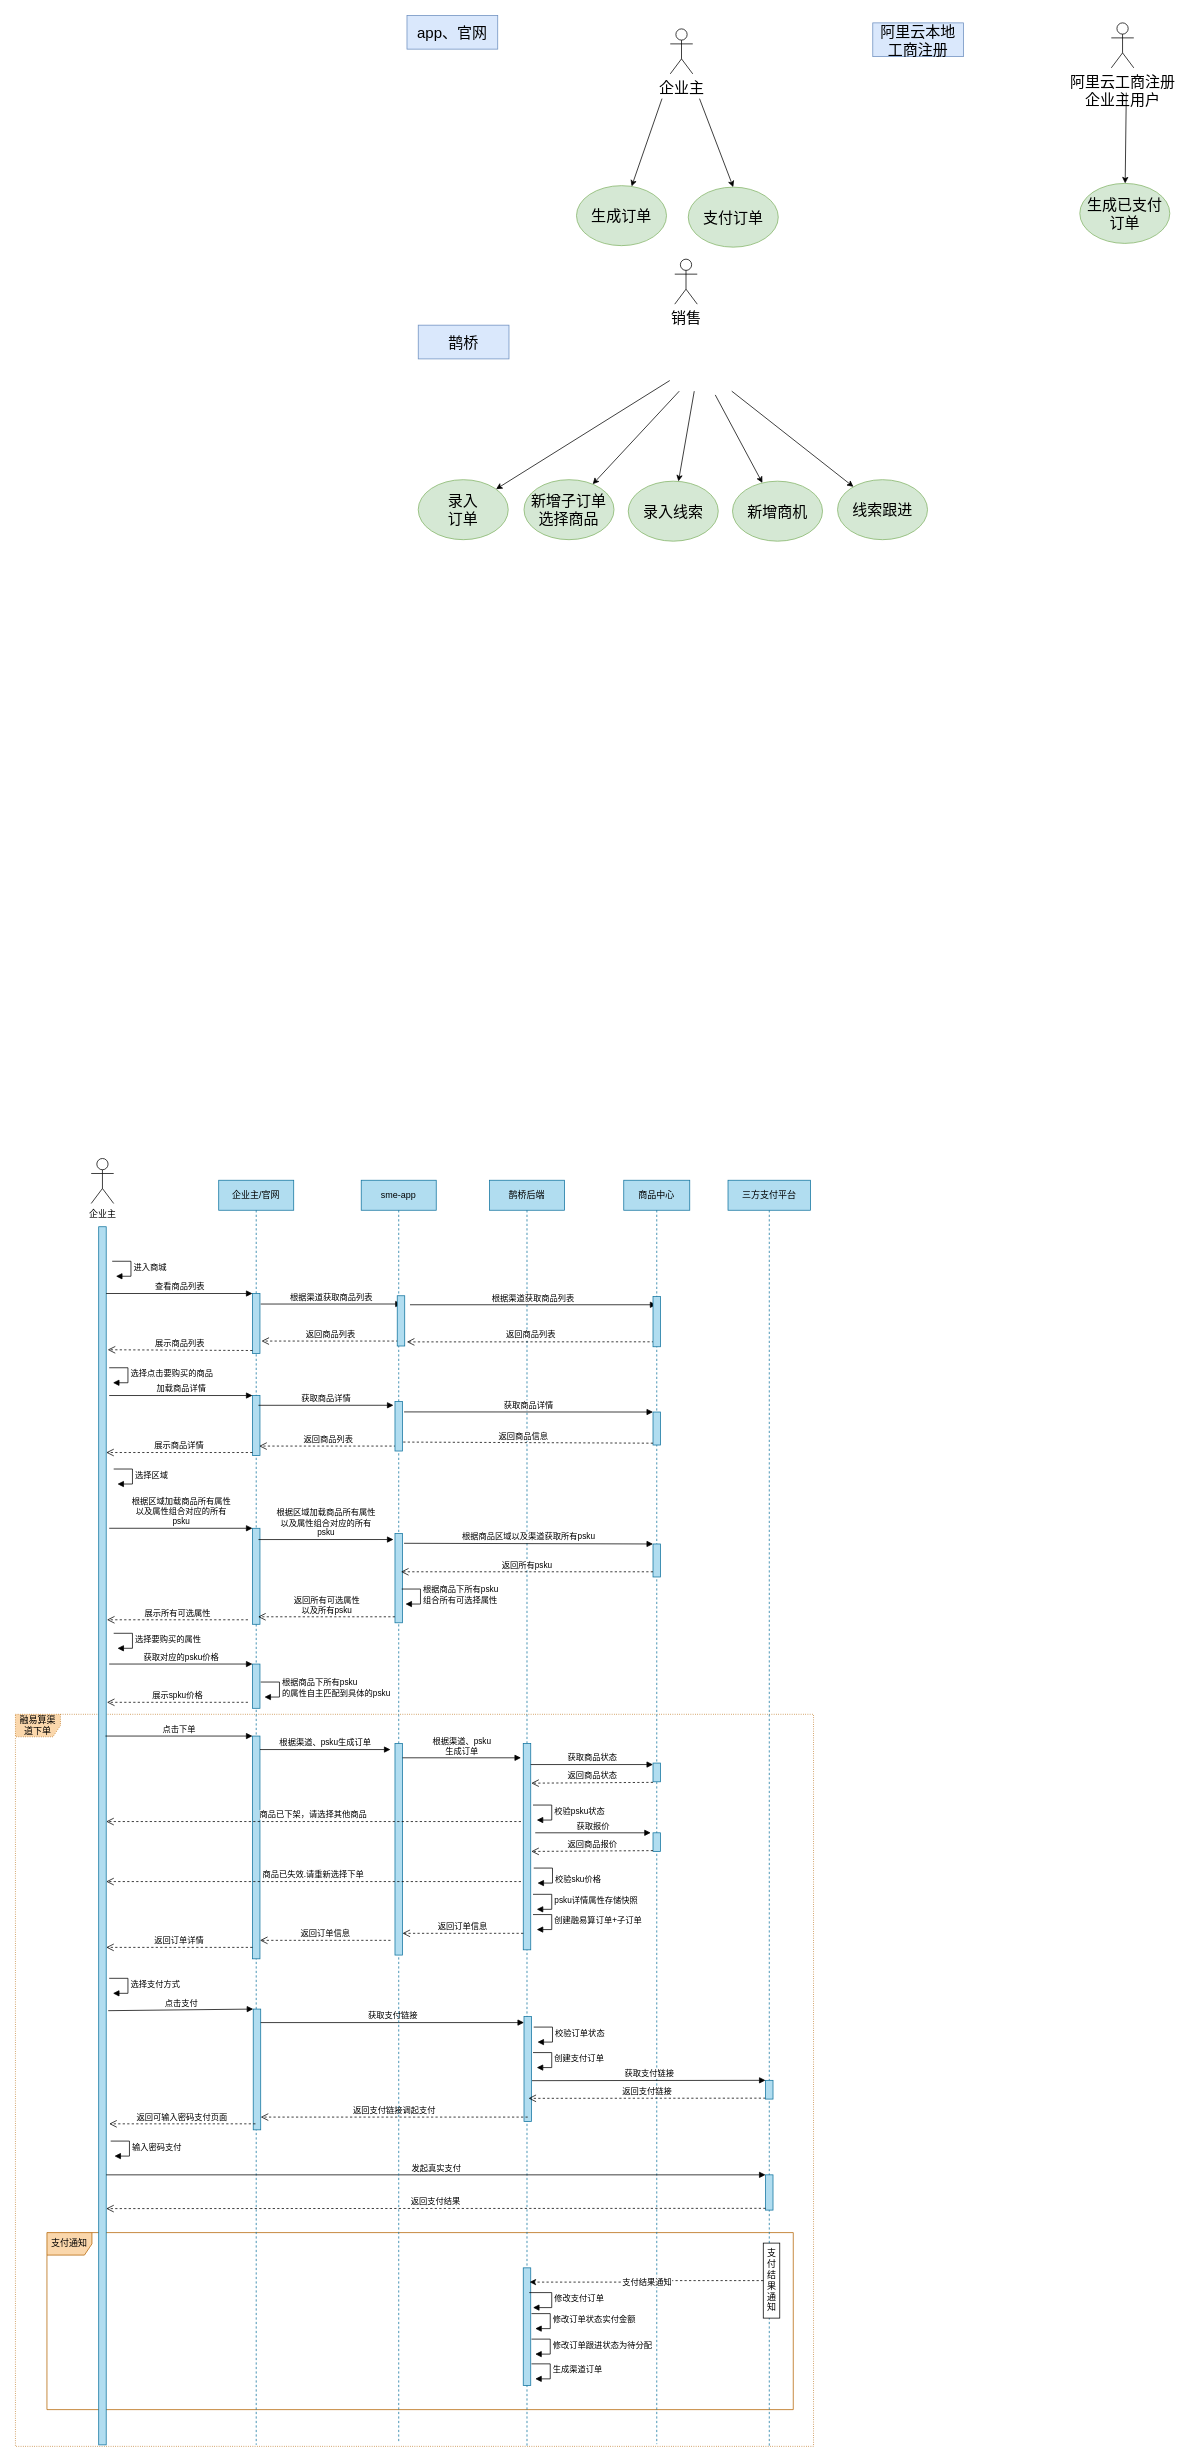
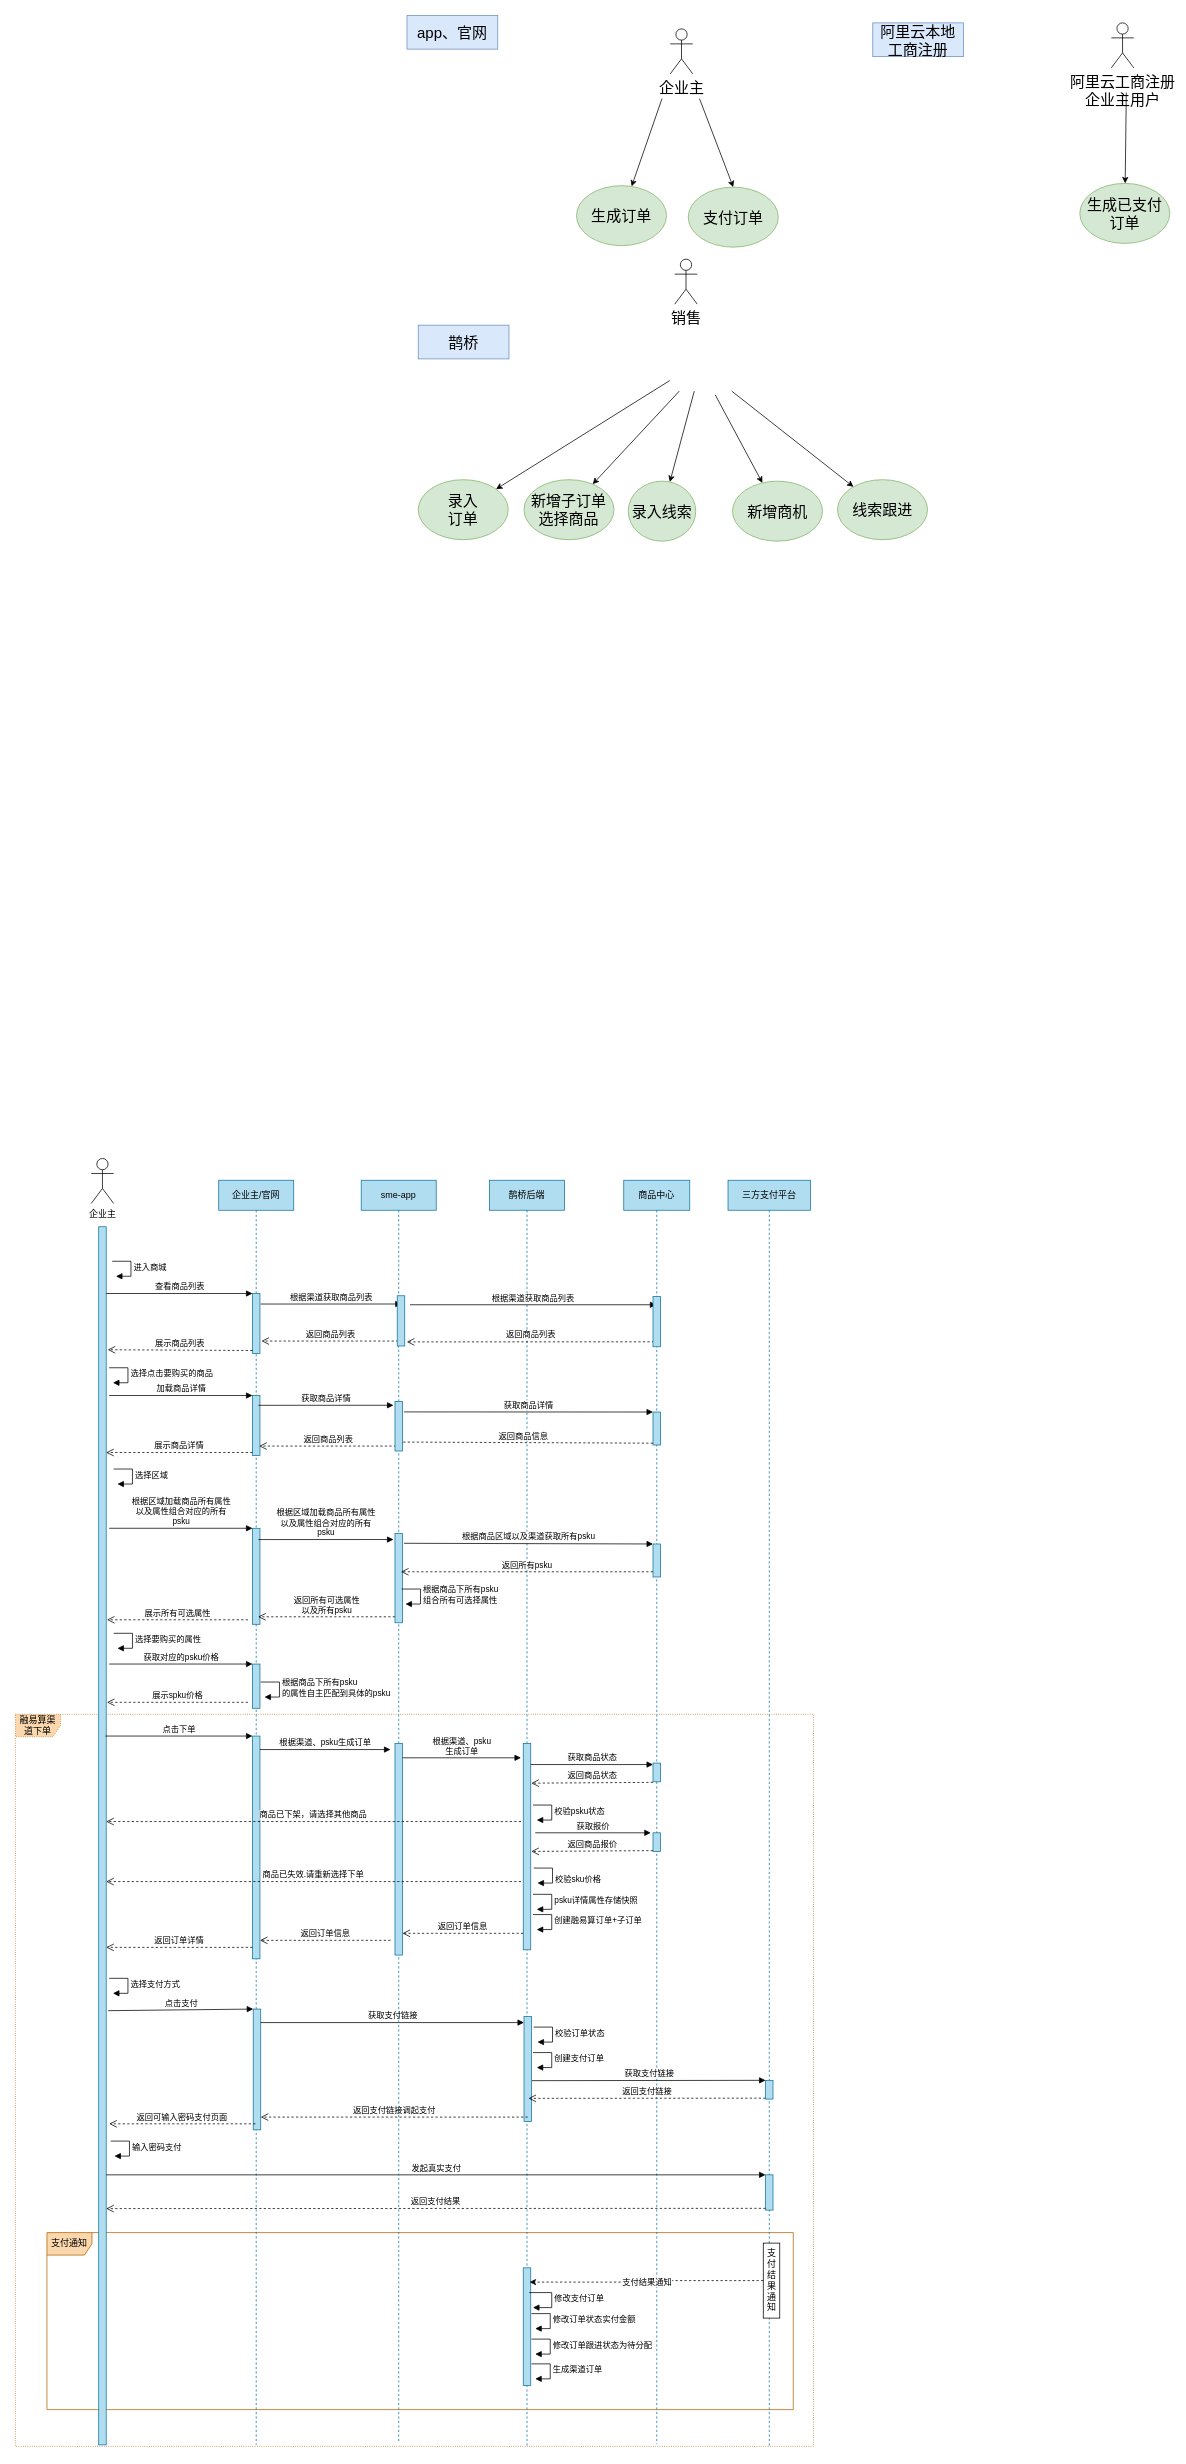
- <mxCell id="15" value="&lt;span style=&quot;font-size: 20px&quot;&gt;录入线索&lt;/span&gt;" style="ellipse;whiteSpace=wrap;html=1;fillColor=#d5e8d4;strokeColor=#82b366;" parent="1" vertex="1"><mxGeometry x="837" y="641" width="120" height="80" as="geometry" /></mxCell>
+ <mxCell id="15" value="&lt;span style=&quot;font-size: 20px&quot;&gt;录入线索&lt;/span&gt;" style="ellipse;whiteSpace=wrap;html=1;fillColor=#d5e8d4;strokeColor=#82b366;" parent="1" vertex="1"><mxGeometry x="837" y="641" width="90" height="80" as="geometry" /></mxCell>
